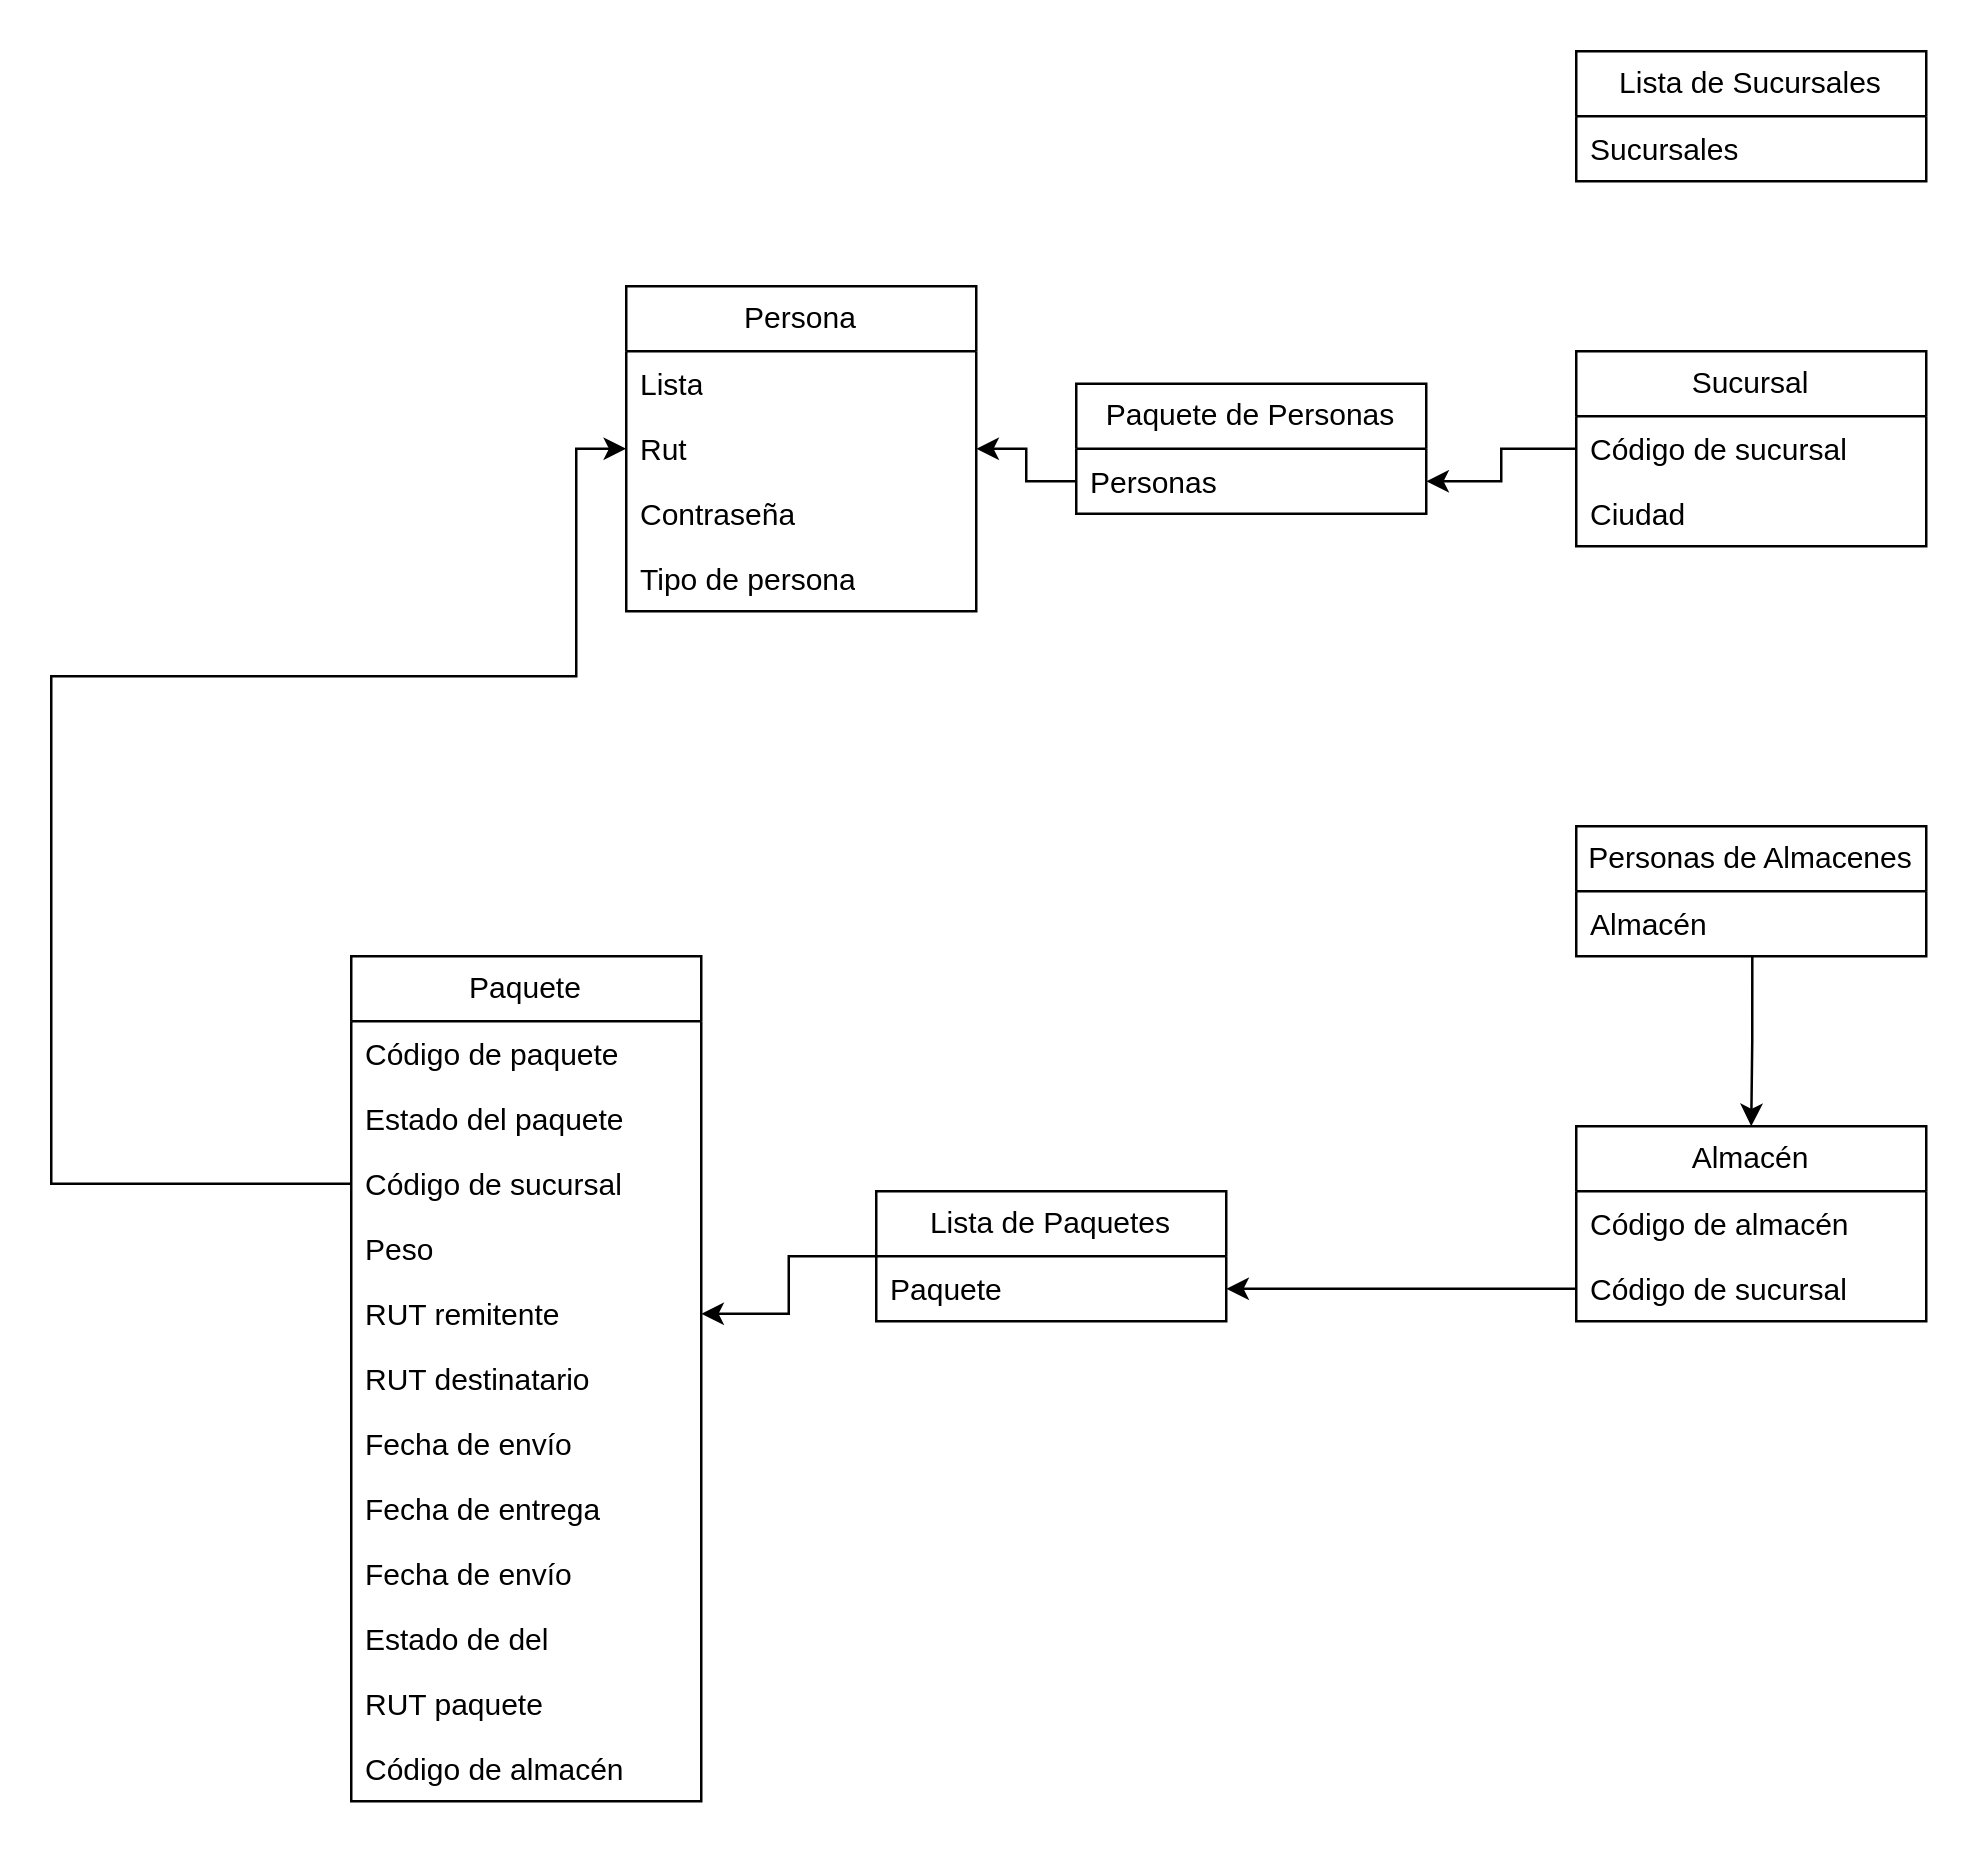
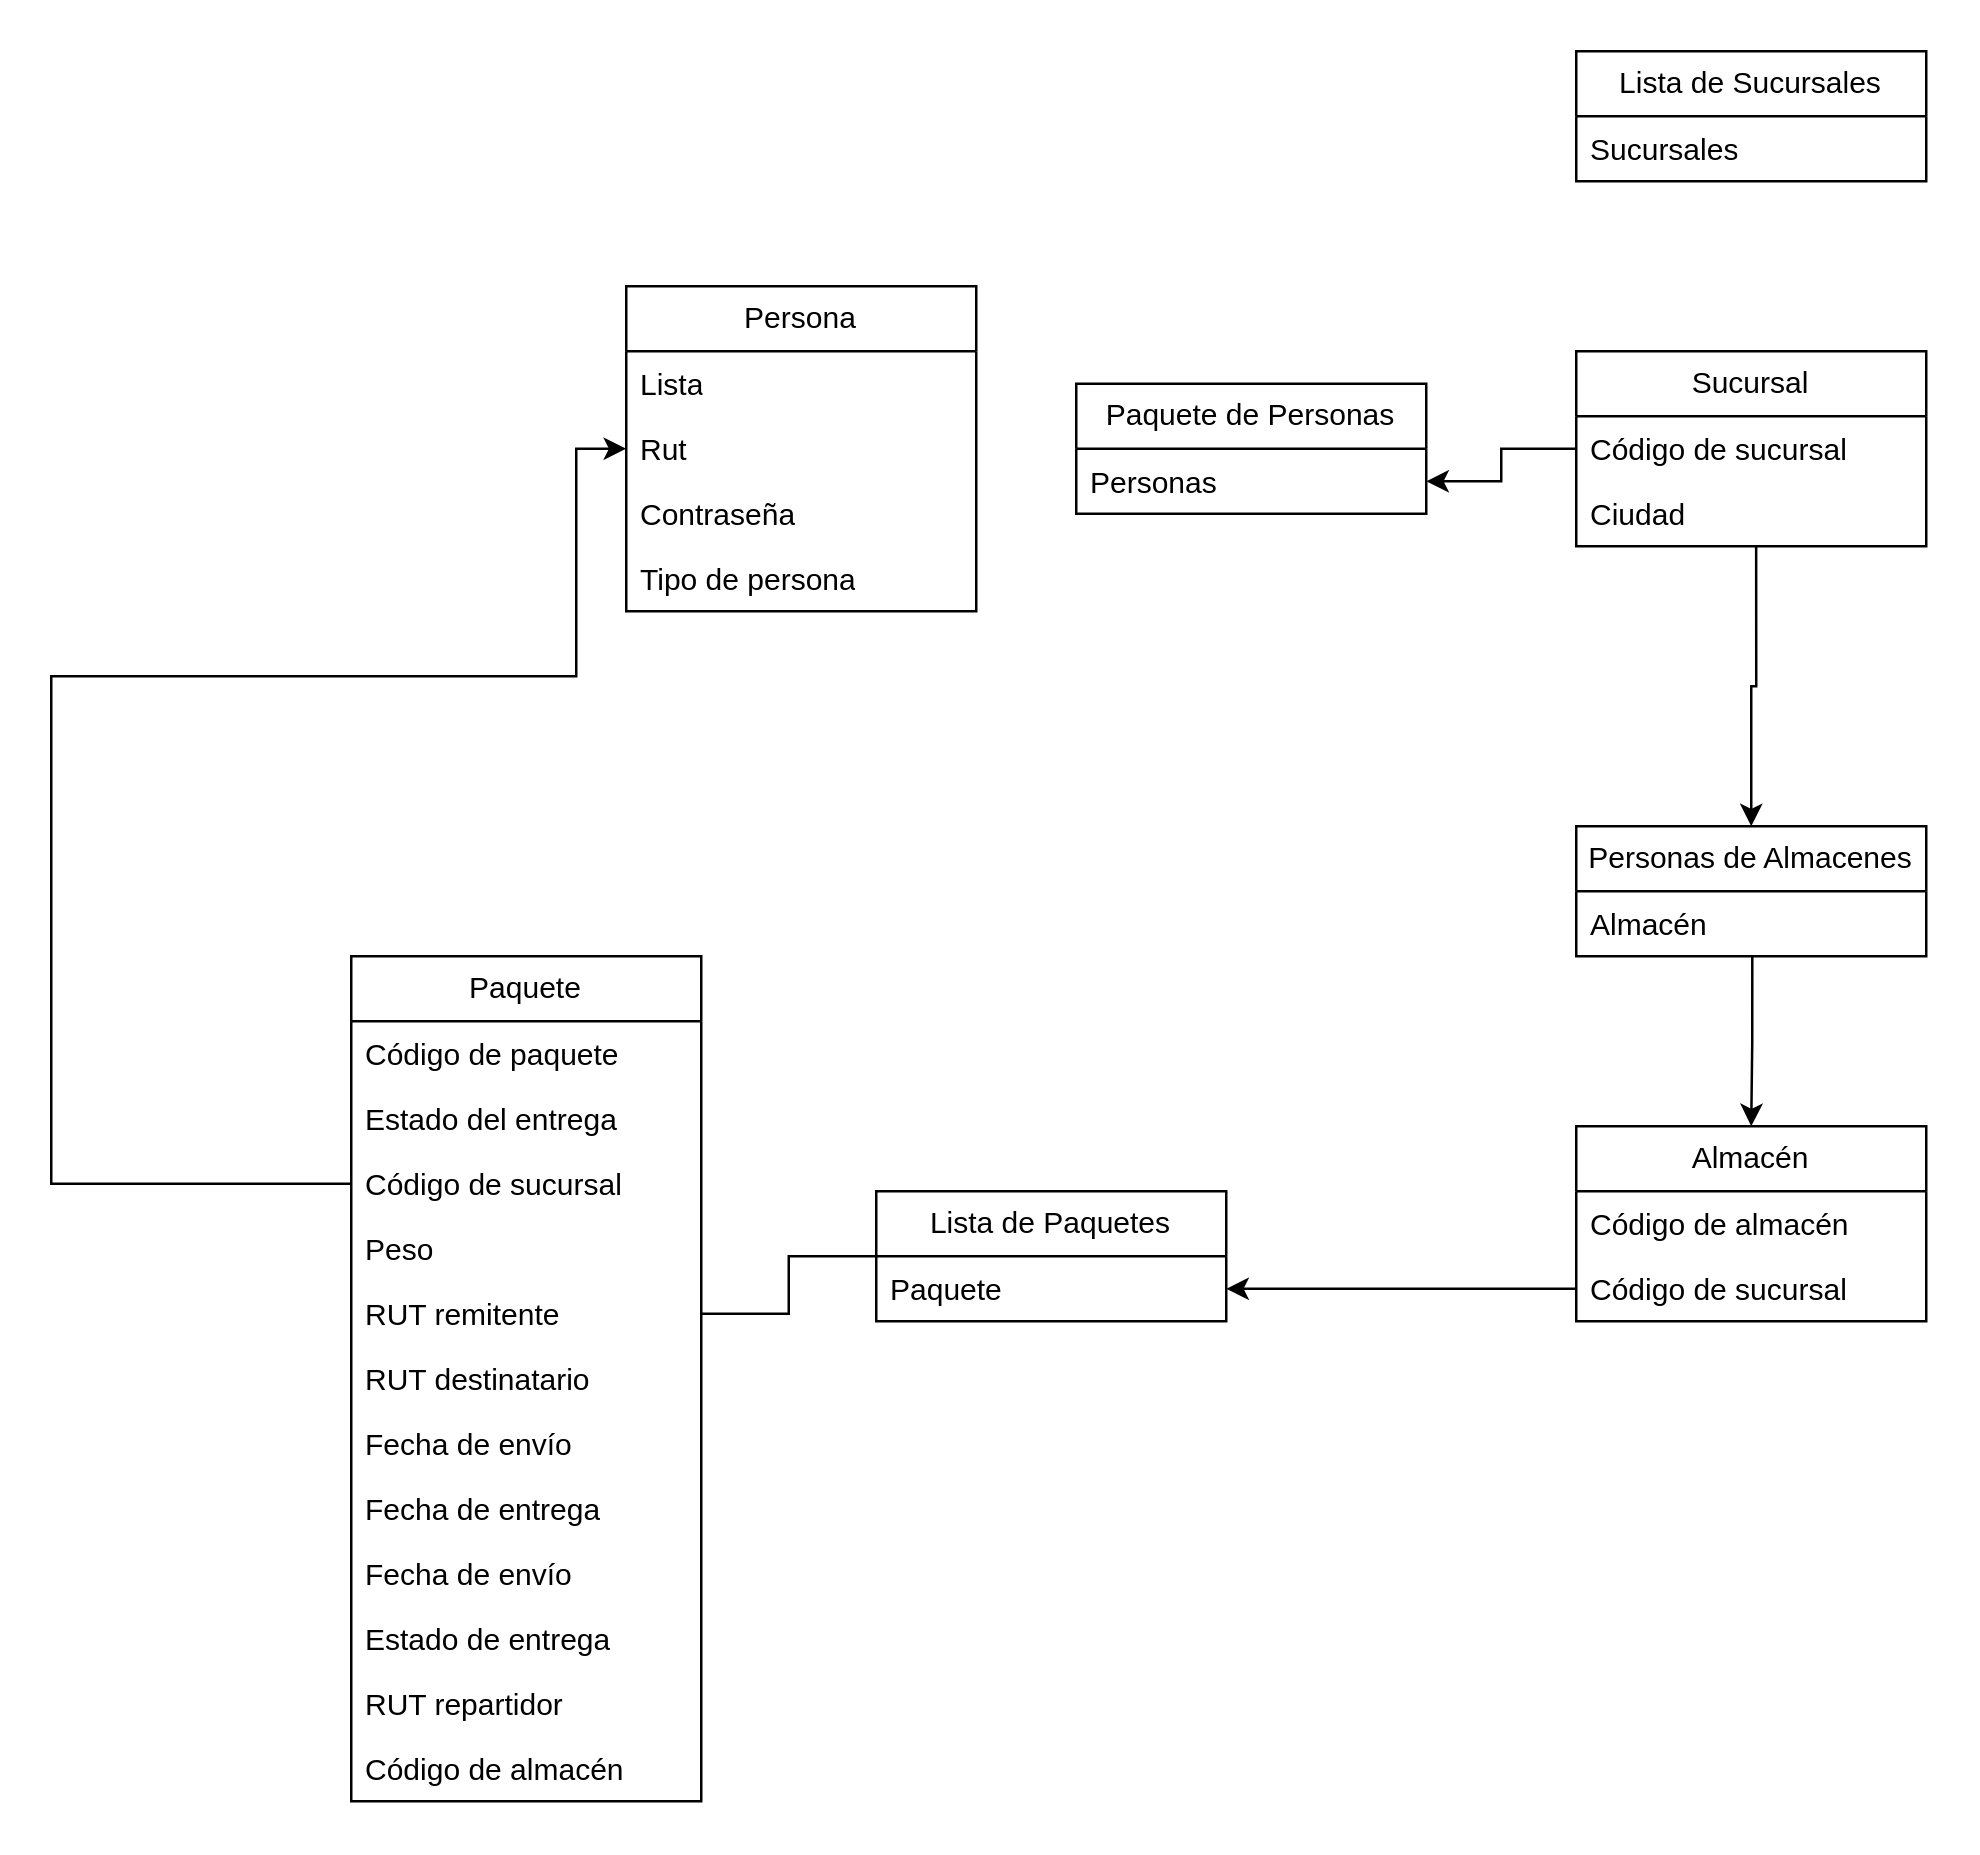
- <mxCell id="39" style="edgeStyle=orthogonalEdgeStyle;rounded=0;orthogonalLoop=1;jettySize=auto;html=1;entryX=1;entryY=0.5;entryDx=0;entryDy=0;" edge="1" parent="1" source="29" target="7"><mxGeometry relative="1" as="geometry" /></mxCell>
+ <mxCell id="35" style="edgeStyle=orthogonalEdgeStyle;rounded=0;orthogonalLoop=1;jettySize=auto;html=1;entryX=0.5;entryY=0;entryDx=0;entryDy=0;exitX=0.514;exitY=1;exitDx=0;exitDy=0;exitPerimeter=0;" edge="1" parent="1" source="4" target="30"><mxGeometry relative="1" as="geometry" /></mxCell>
- <mxCell id="15" value="Estado del paquete" style="text;strokeColor=none;fillColor=none;align=left;verticalAlign=top;spacingLeft=4;spacingRight=4;overflow=hidden;rotatable=0;points=[[0,0.5],[1,0.5]];portConstraint=eastwest;whiteSpace=wrap;html=1;" parent="13" vertex="1"><mxGeometry y="52" width="140" height="26" as="geometry" /></mxCell>
+ <mxCell id="15" value="Estado del entrega" style="text;strokeColor=none;fillColor=none;align=left;verticalAlign=top;spacingLeft=4;spacingRight=4;overflow=hidden;rotatable=0;points=[[0,0.5],[1,0.5]];portConstraint=eastwest;whiteSpace=wrap;html=1;" parent="13" vertex="1"><mxGeometry y="52" width="140" height="26" as="geometry" /></mxCell>
- <mxCell id="32" style="edgeStyle=orthogonalEdgeStyle;rounded=0;orthogonalLoop=1;jettySize=auto;html=1;entryX=1;entryY=0.5;entryDx=0;entryDy=0;" edge="1" parent="1" source="33" target="18"><mxGeometry relative="1" as="geometry" /></mxCell>
+ <mxCell id="32" style="edgeStyle=orthogonalEdgeStyle;rounded=0;orthogonalLoop=1;jettySize=auto;html=1;entryX=1;entryY=0.5;entryDx=0;entryDy=0;endArrow=none;" edge="1" parent="1" source="33" target="18"><mxGeometry relative="1" as="geometry" /></mxCell>
- <mxCell id="23" value="Estado de del" style="text;strokeColor=none;fillColor=none;align=left;verticalAlign=top;spacingLeft=4;spacingRight=4;overflow=hidden;rotatable=0;points=[[0,0.5],[1,0.5]];portConstraint=eastwest;whiteSpace=wrap;html=1;" parent="13" vertex="1"><mxGeometry y="260" width="140" height="26" as="geometry" /></mxCell>
+ <mxCell id="23" value="Estado de entrega" style="text;strokeColor=none;fillColor=none;align=left;verticalAlign=top;spacingLeft=4;spacingRight=4;overflow=hidden;rotatable=0;points=[[0,0.5],[1,0.5]];portConstraint=eastwest;whiteSpace=wrap;html=1;" parent="13" vertex="1"><mxGeometry y="260" width="140" height="26" as="geometry" /></mxCell>
- <mxCell id="24" value="RUT paquete" style="text;strokeColor=none;fillColor=none;align=left;verticalAlign=top;spacingLeft=4;spacingRight=4;overflow=hidden;rotatable=0;points=[[0,0.5],[1,0.5]];portConstraint=eastwest;whiteSpace=wrap;html=1;" parent="13" vertex="1"><mxGeometry y="286" width="140" height="26" as="geometry" /></mxCell>
+ <mxCell id="24" value="RUT repartidor" style="text;strokeColor=none;fillColor=none;align=left;verticalAlign=top;spacingLeft=4;spacingRight=4;overflow=hidden;rotatable=0;points=[[0,0.5],[1,0.5]];portConstraint=eastwest;whiteSpace=wrap;html=1;" parent="13" vertex="1"><mxGeometry y="286" width="140" height="26" as="geometry" /></mxCell>
